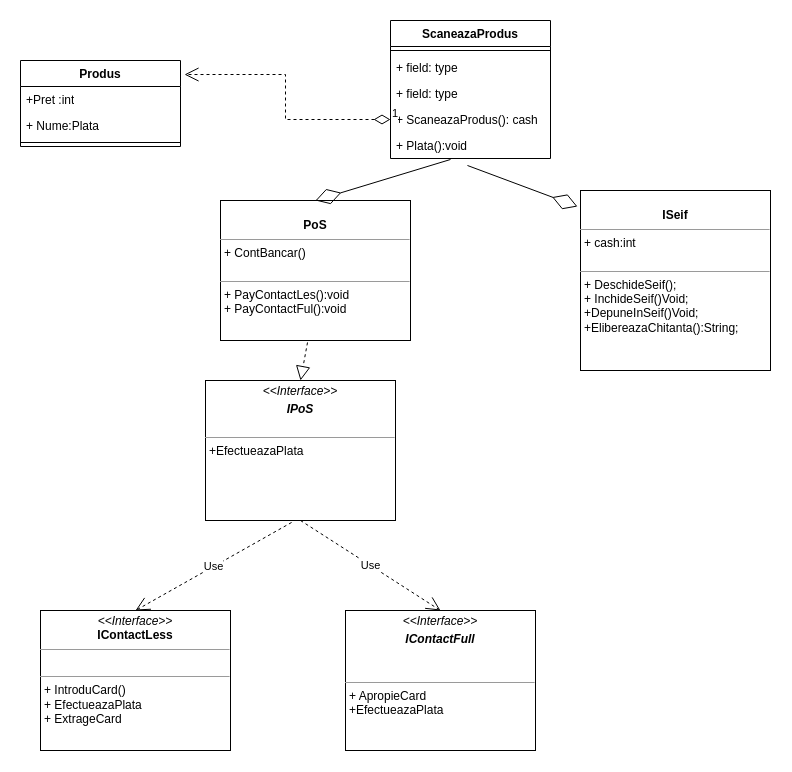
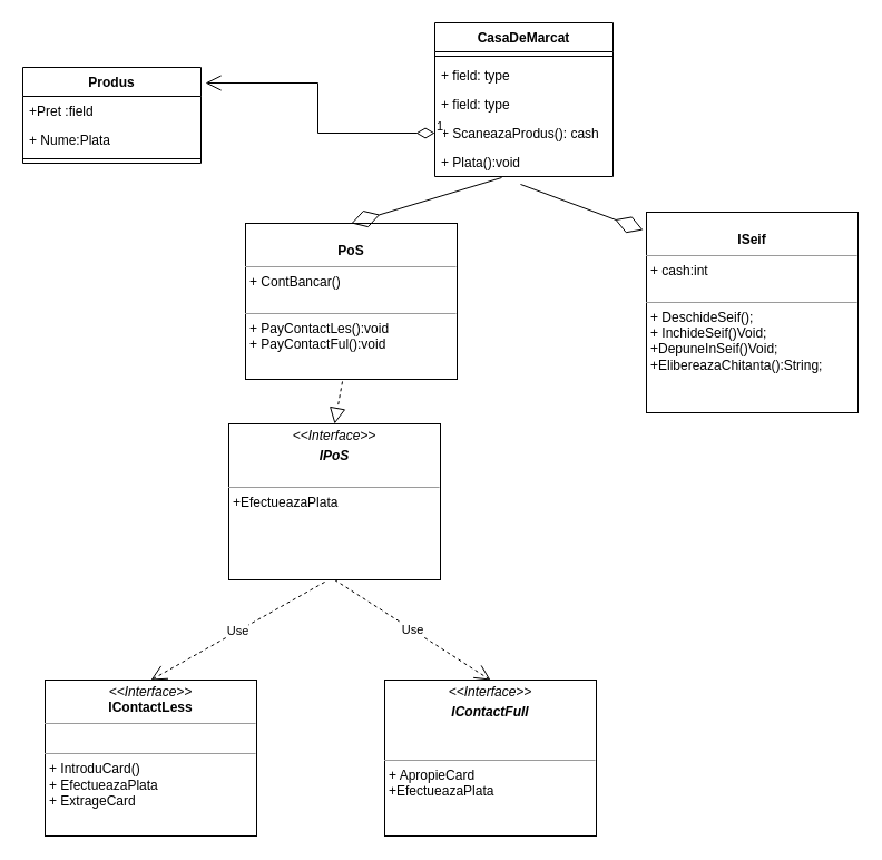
- <mxCell id="2" value="ScaneazaProdus" style="swimlane;fontStyle=1;align=center;verticalAlign=top;childLayout=stackLayout;horizontal=1;startSize=26;horizontalStack=0;resizeParent=1;resizeParentMax=0;resizeLast=0;collapsible=1;marginBottom=0;whiteSpace=wrap;html=1;" parent="1" vertex="1"><mxGeometry x="390" y="20" width="160" height="138" as="geometry" /></mxCell>
+ <mxCell id="2" value="CasaDeMarcat" style="swimlane;fontStyle=1;align=center;verticalAlign=top;childLayout=stackLayout;horizontal=1;startSize=26;horizontalStack=0;resizeParent=1;resizeParentMax=0;resizeLast=0;collapsible=1;marginBottom=0;whiteSpace=wrap;html=1;" parent="1" vertex="1"><mxGeometry x="390" y="20" width="160" height="138" as="geometry" /></mxCell>
- <mxCell id="18" value="1" style="endArrow=open;html=1;endSize=12;startArrow=diamondThin;startSize=14;startFill=0;edgeStyle=orthogonalEdgeStyle;align=left;verticalAlign=bottom;rounded=0;exitX=0;exitY=0.5;exitDx=0;exitDy=0;entryX=1.025;entryY=0.163;entryDx=0;entryDy=0;entryPerimeter=0;dashed=1;" parent="1" source="6" edge="1" target="10"><mxGeometry x="-1" y="3" relative="1" as="geometry"><mxPoint x="340" y="380" as="sourcePoint" /><mxPoint x="340" y="80" as="targetPoint" /></mxGeometry></mxCell>
+ <mxCell id="18" value="1" style="endArrow=open;html=1;endSize=12;startArrow=diamondThin;startSize=14;startFill=0;edgeStyle=orthogonalEdgeStyle;align=left;verticalAlign=bottom;rounded=0;exitX=0;exitY=0.5;exitDx=0;exitDy=0;entryX=1.025;entryY=0.163;entryDx=0;entryDy=0;entryPerimeter=0;" parent="1" source="6" edge="1" target="10"><mxGeometry x="-1" y="3" relative="1" as="geometry"><mxPoint x="340" y="380" as="sourcePoint" /><mxPoint x="340" y="80" as="targetPoint" /></mxGeometry></mxCell>
- <mxCell id="11" value="+Pret :int" style="text;strokeColor=none;fillColor=none;align=left;verticalAlign=top;spacingLeft=4;spacingRight=4;overflow=hidden;rotatable=0;points=[[0,0.5],[1,0.5]];portConstraint=eastwest;whiteSpace=wrap;html=1;" parent="10" vertex="1"><mxGeometry y="26" width="160" height="26" as="geometry" /></mxCell>
+ <mxCell id="11" value="+Pret :field" style="text;strokeColor=none;fillColor=none;align=left;verticalAlign=top;spacingLeft=4;spacingRight=4;overflow=hidden;rotatable=0;points=[[0,0.5],[1,0.5]];portConstraint=eastwest;whiteSpace=wrap;html=1;" parent="10" vertex="1"><mxGeometry y="26" width="160" height="26" as="geometry" /></mxCell>
